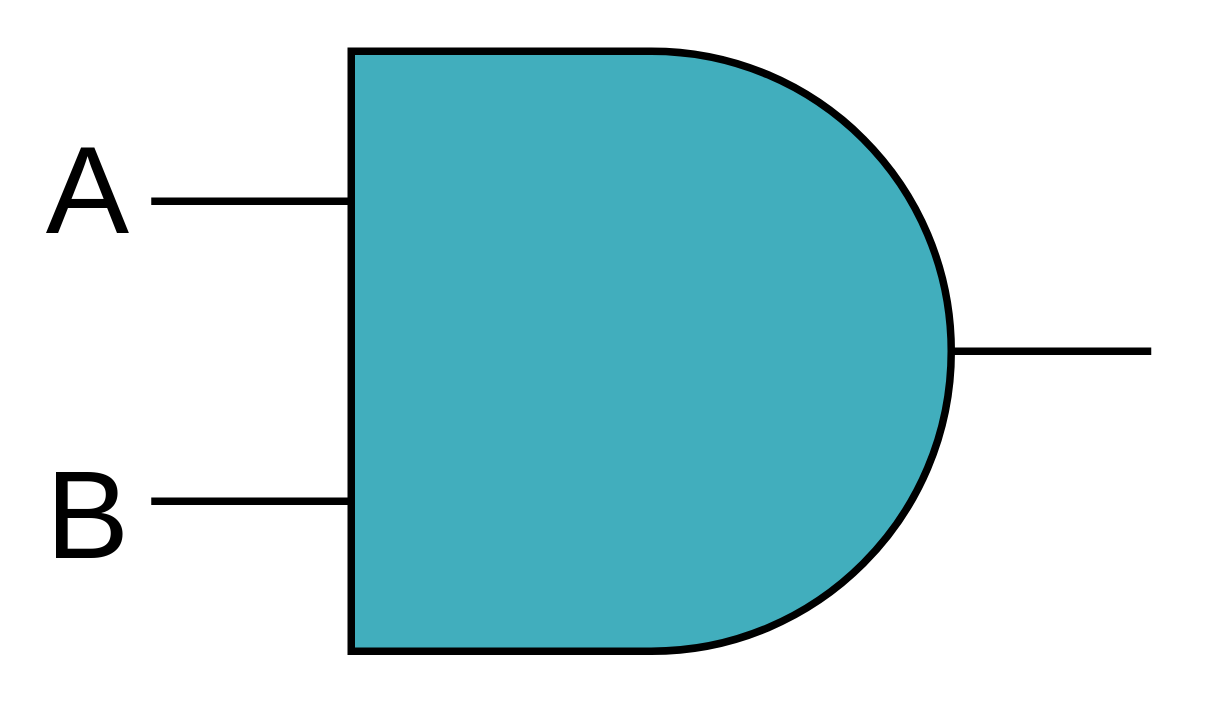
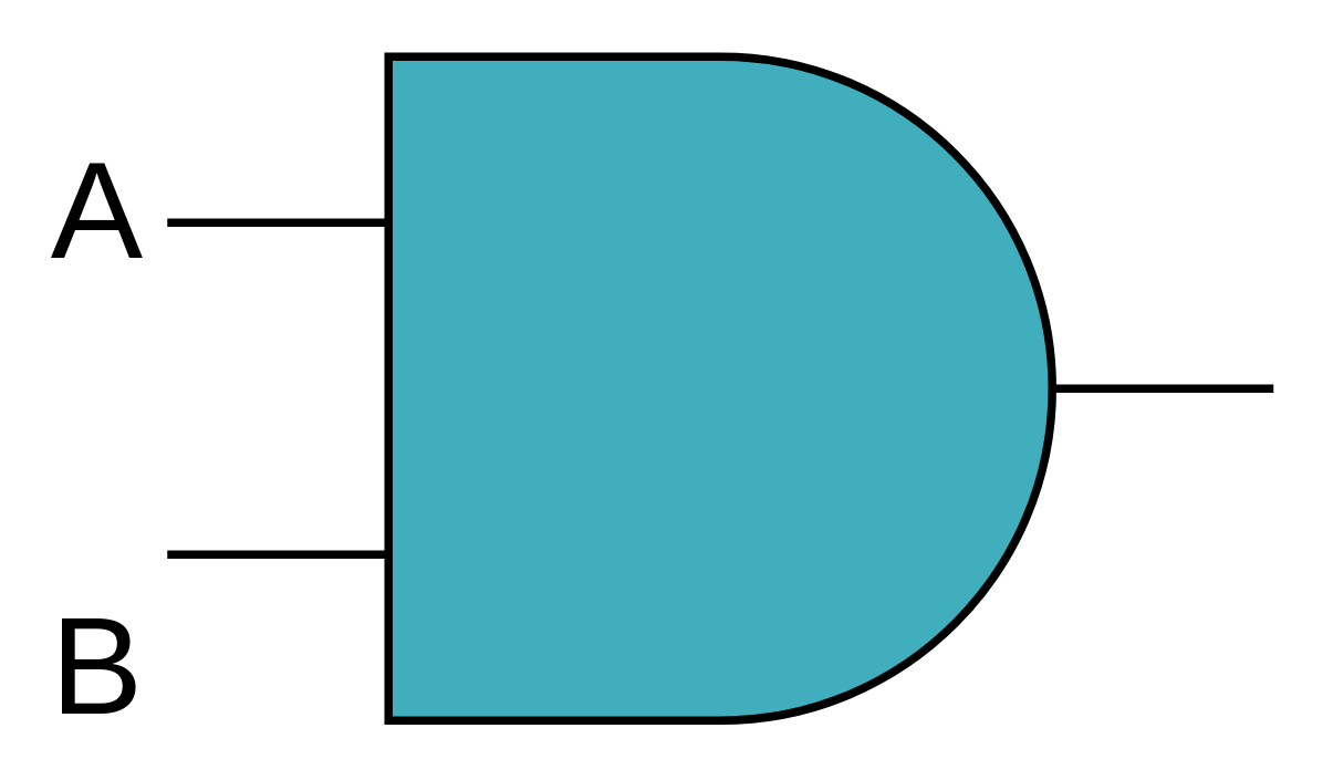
- <mxCell id="3" value="&lt;font style=&quot;font-size: 50px&quot;&gt;B&lt;/font&gt;" style="text;html=1;strokeColor=none;fillColor=none;align=center;verticalAlign=middle;whiteSpace=wrap;rounded=0;" parent="1" vertex="1"><mxGeometry x="20" y="190" width="30" height="30" as="geometry" /></mxCell>
+ <mxCell id="3" value="&lt;font style=&quot;font-size: 50px&quot;&gt;B&lt;/font&gt;" style="text;html=1;strokeColor=none;fillColor=none;align=center;verticalAlign=middle;whiteSpace=wrap;rounded=0;" parent="1" vertex="1"><mxGeometry x="20" y="225" width="30" height="30" as="geometry" /></mxCell>
